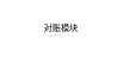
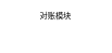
- <mxCell id="2" value="对账模块" style="text;html=1;strokeColor=none;fillColor=none;align=center;verticalAlign=middle;whiteSpace=wrap;rounded=0;" vertex="1" parent="1"><mxGeometry x="20" y="20" width="130" height="40" as="geometry" /></mxCell>
+ <mxCell id="2" value="对账模块" style="text;html=1;strokeColor=none;fillColor=none;align=center;verticalAlign=middle;whiteSpace=wrap;rounded=0;" vertex="1" parent="1"><mxGeometry x="20" y="5" width="130" height="40" as="geometry" /></mxCell>
